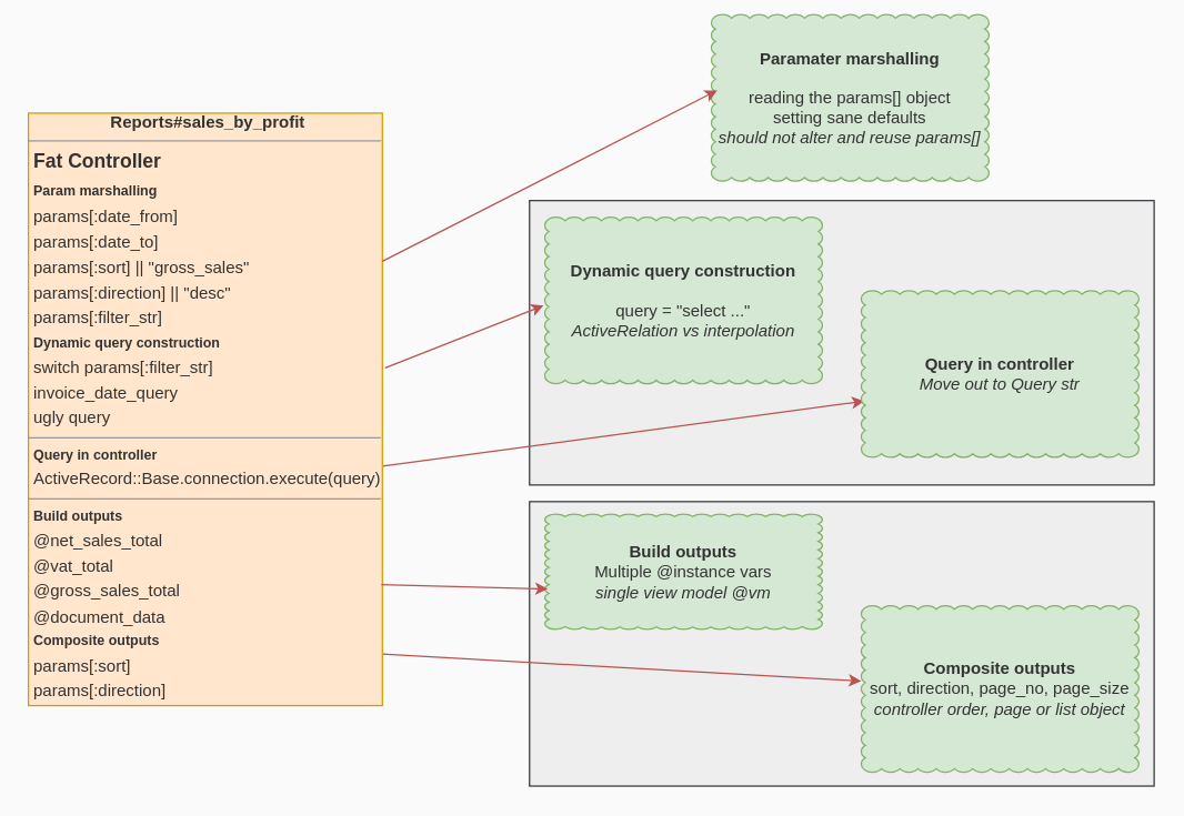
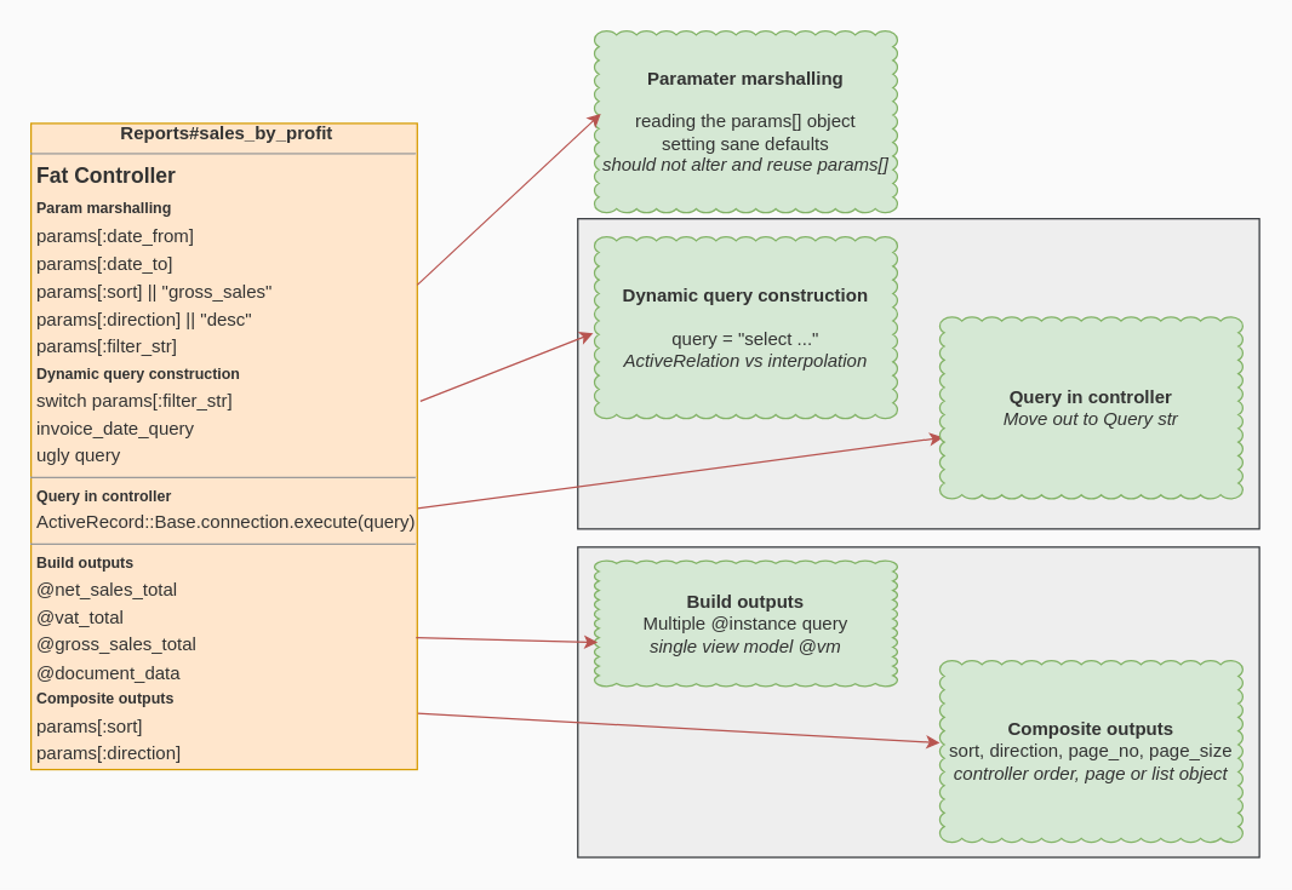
- <mxCell id="8" value="&lt;b&gt;Paramater marshalling&lt;/b&gt;&lt;br&gt;&lt;br&gt;reading the params[] object&lt;br&gt;setting sane defaults&lt;br&gt;&lt;i&gt;should not alter and reuse params[]&lt;/i&gt;" style="whiteSpace=wrap;html=1;rounded=0;fillColor=#d5e8d4;strokeColor=#82b366;fontColor=#333333;shape=mxgraph.basic.cloud_rect" parent="1" vertex="1"><mxGeometry x="512" y="10" width="200" height="120" as="geometry" /></mxCell>
+ <mxCell id="8" value="&lt;b&gt;Paramater marshalling&lt;/b&gt;&lt;br&gt;&lt;br&gt;reading the params[] object&lt;br&gt;setting sane defaults&lt;br&gt;&lt;i&gt;should not alter and reuse params[]&lt;/i&gt;" style="whiteSpace=wrap;html=1;rounded=0;fillColor=#d5e8d4;strokeColor=#82b366;fontColor=#333333;shape=mxgraph.basic.cloud_rect" parent="1" vertex="1"><mxGeometry x="392" y="20" width="200" height="120" as="geometry" /></mxCell>
- <mxCell id="11" value="&lt;b&gt;Build outputs&lt;/b&gt;&lt;br&gt;Multiple @instance vars&lt;br&gt;&lt;i&gt;single view model @vm&lt;/i&gt;" style="whiteSpace=wrap;html=1;rounded=0;fillColor=#d5e8d4;strokeColor=#82b366;fontColor=#333333;shape=mxgraph.basic.cloud_rect" parent="1" vertex="1"><mxGeometry x="392" y="370" width="200" height="83" as="geometry" /></mxCell>
+ <mxCell id="11" value="&lt;b&gt;Build outputs&lt;/b&gt;&lt;br&gt;Multiple @instance query&lt;br&gt;&lt;i&gt;single view model @vm&lt;/i&gt;" style="whiteSpace=wrap;html=1;rounded=0;fillColor=#d5e8d4;strokeColor=#82b366;fontColor=#333333;shape=mxgraph.basic.cloud_rect" parent="1" vertex="1"><mxGeometry x="392" y="370" width="200" height="83" as="geometry" /></mxCell>
